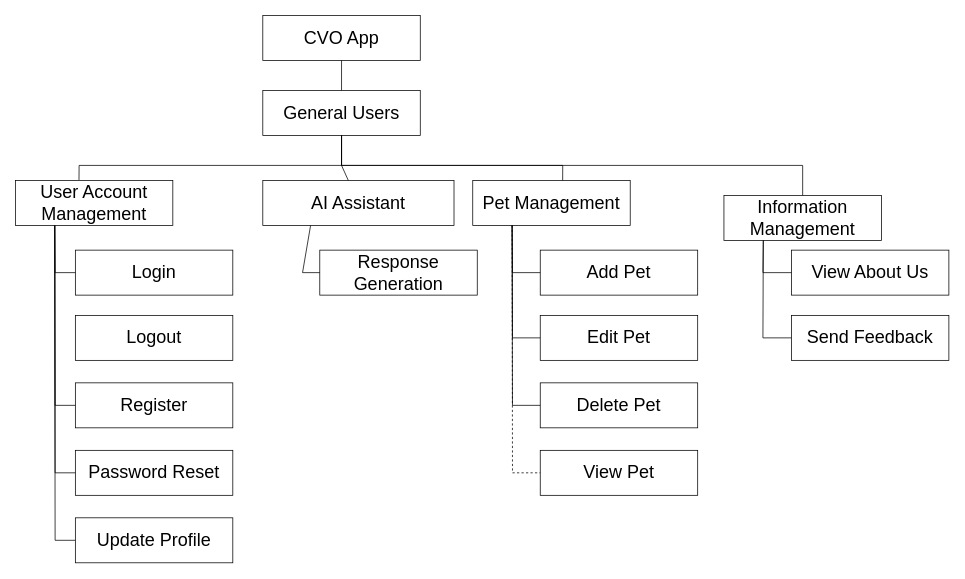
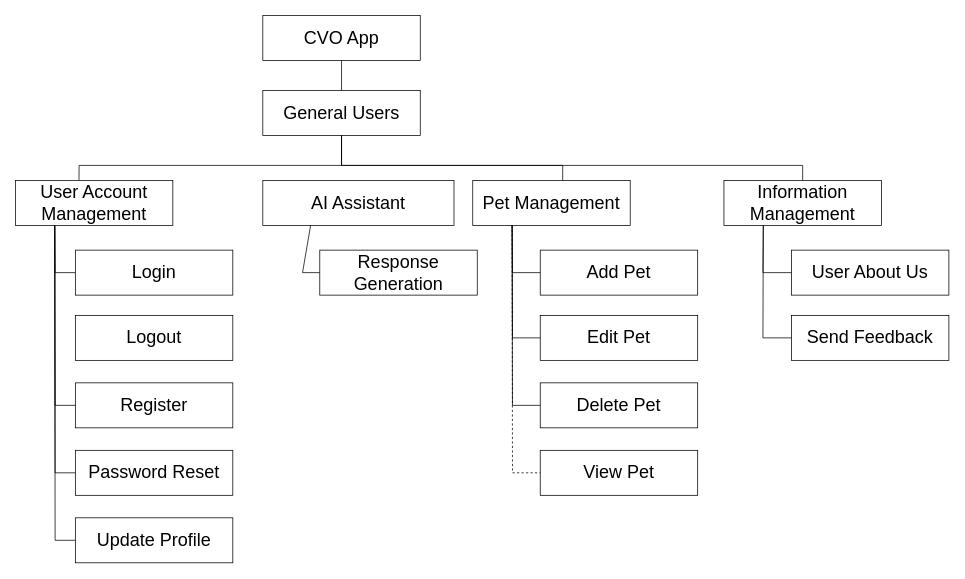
- <mxCell id="19" value="" style="endArrow=none;html=1;rounded=0;entryX=0.5;entryY=1;entryDx=0;entryDy=0;" edge="1" parent="1" source="16" target="3"><mxGeometry width="50" height="50" relative="1" as="geometry"><mxPoint x="550" y="260" as="sourcePoint" /><mxPoint x="600" y="210" as="targetPoint" /><Array as="points"><mxPoint x="455" y="220" /></Array></mxGeometry></mxCell>
- <mxCell id="30" value="&lt;span style=&quot;font-size: 24px;&quot;&gt;Information Management&lt;/span&gt;" style="rounded=0;whiteSpace=wrap;html=1;" vertex="1" parent="1"><mxGeometry x="965" y="260" width="210" height="60" as="geometry" /></mxCell>
+ <mxCell id="30" value="&lt;span style=&quot;font-size: 24px;&quot;&gt;Information Management&lt;/span&gt;" style="rounded=0;whiteSpace=wrap;html=1;" vertex="1" parent="1"><mxGeometry x="965" y="240" width="210" height="60" as="geometry" /></mxCell>
- <mxCell id="31" value="&lt;span style=&quot;font-size: 24px;&quot;&gt;View About Us&lt;/span&gt;" style="rounded=0;whiteSpace=wrap;html=1;" vertex="1" parent="1"><mxGeometry x="1055" y="333" width="210" height="60" as="geometry" /></mxCell>
+ <mxCell id="31" value="&lt;span style=&quot;font-size: 24px;&quot;&gt;User About Us&lt;/span&gt;" style="rounded=0;whiteSpace=wrap;html=1;" vertex="1" parent="1"><mxGeometry x="1055" y="333" width="210" height="60" as="geometry" /></mxCell>
